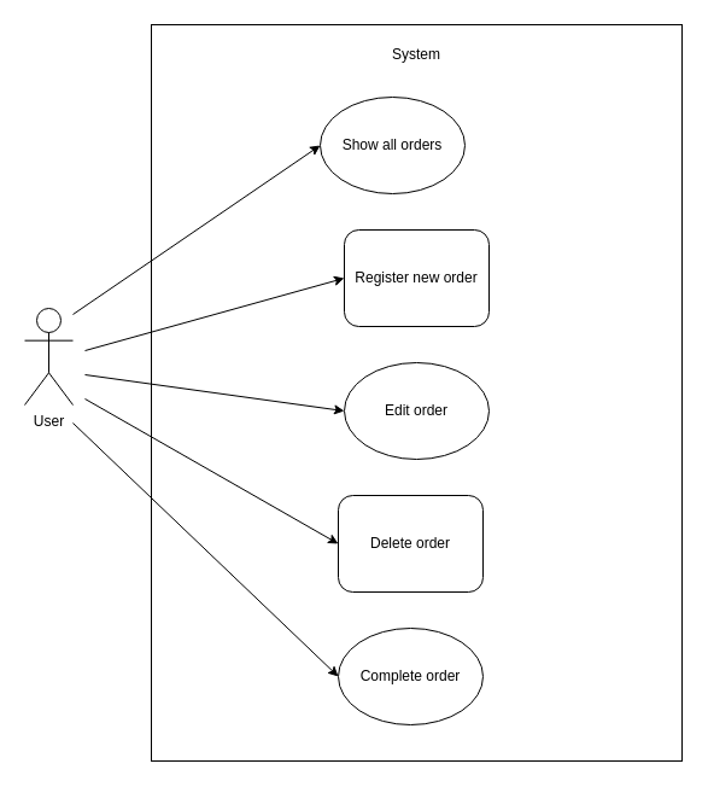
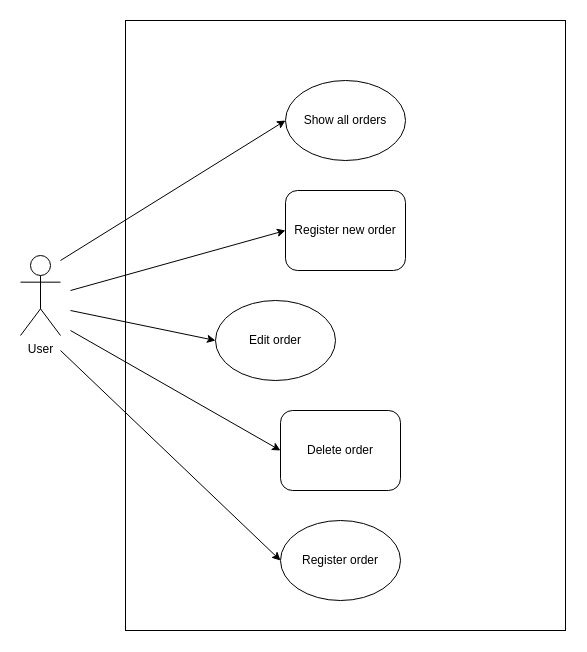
- <mxCell id="4" value="System" style="text;html=1;align=center;verticalAlign=middle;whiteSpace=wrap;rounded=0;" vertex="1" parent="1"><mxGeometry x="315" y="30" width="60" height="30" as="geometry" /></mxCell>
- <mxCell id="5" value="Show all orders " style="ellipse;whiteSpace=wrap;html=1;" vertex="1" parent="1"><mxGeometry x="265" y="80" width="120" height="80" as="geometry" /></mxCell>
+ <mxCell id="5" value="Show all orders " style="ellipse;whiteSpace=wrap;html=1;" vertex="1" parent="1"><mxGeometry x="285" y="80" width="120" height="80" as="geometry" /></mxCell>
- <mxCell id="8" value="Edit order" style="ellipse;whiteSpace=wrap;html=1;" vertex="1" parent="1"><mxGeometry x="285" y="300" width="120" height="80" as="geometry" /></mxCell>
+ <mxCell id="8" value="Edit order" style="ellipse;whiteSpace=wrap;html=1;" vertex="1" parent="1"><mxGeometry x="215" y="300" width="120" height="80" as="geometry" /></mxCell>
- <mxCell id="7" value="Complete order" style="ellipse;whiteSpace=wrap;html=1;" vertex="1" parent="1"><mxGeometry x="280" y="520" width="120" height="80" as="geometry" /></mxCell>
+ <mxCell id="7" value="Register order" style="ellipse;whiteSpace=wrap;html=1;" vertex="1" parent="1"><mxGeometry x="280" y="520" width="120" height="80" as="geometry" /></mxCell>
